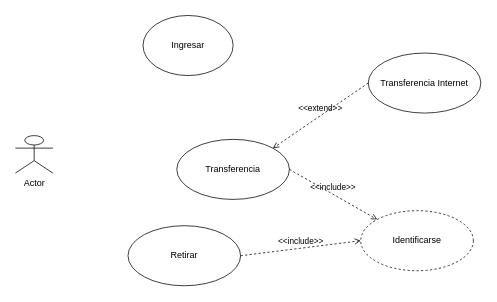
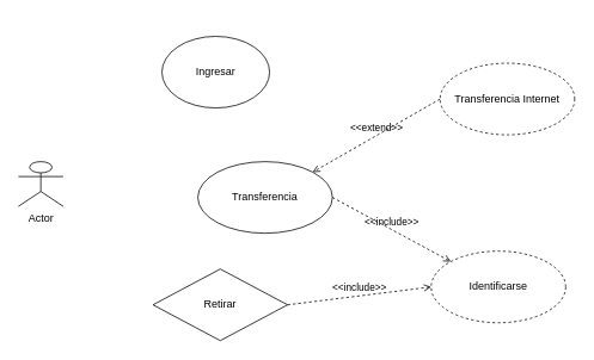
- <mxCell id="3" value="Ingresar" style="ellipse;whiteSpace=wrap;html=1;" vertex="1" parent="1"><mxGeometry x="190" y="20" width="120" height="80" as="geometry" /></mxCell>
+ <mxCell id="3" value="Ingresar" style="ellipse;whiteSpace=wrap;html=1;" vertex="1" parent="1"><mxGeometry x="180" y="40" width="120" height="80" as="geometry" /></mxCell>
- <mxCell id="7" value="Transferencia Internet" style="ellipse;whiteSpace=wrap;html=1;" vertex="1" parent="1"><mxGeometry x="490" y="70" width="150" height="80" as="geometry" /></mxCell>
+ <mxCell id="7" value="Transferencia Internet" style="ellipse;whiteSpace=wrap;html=1;dashed=1;" vertex="1" parent="1"><mxGeometry x="490" y="70" width="150" height="80" as="geometry" /></mxCell>
- <mxCell id="4" value="Transferencia" style="ellipse;whiteSpace=wrap;html=1;" vertex="1" parent="1"><mxGeometry x="235" y="185" width="150" height="80" as="geometry" /></mxCell>
+ <mxCell id="4" value="Transferencia" style="ellipse;whiteSpace=wrap;html=1;" vertex="1" parent="1"><mxGeometry x="220" y="180" width="150" height="80" as="geometry" /></mxCell>
- <mxCell id="5" value="Retirar" style="ellipse;whiteSpace=wrap;html=1;" vertex="1" parent="1"><mxGeometry x="170" y="300" width="150" height="80" as="geometry" /></mxCell>
+ <mxCell id="5" value="Retirar" style="rhombus;whiteSpace=wrap;html=1;" vertex="1" parent="1"><mxGeometry x="170" y="300" width="150" height="80" as="geometry" /></mxCell>
